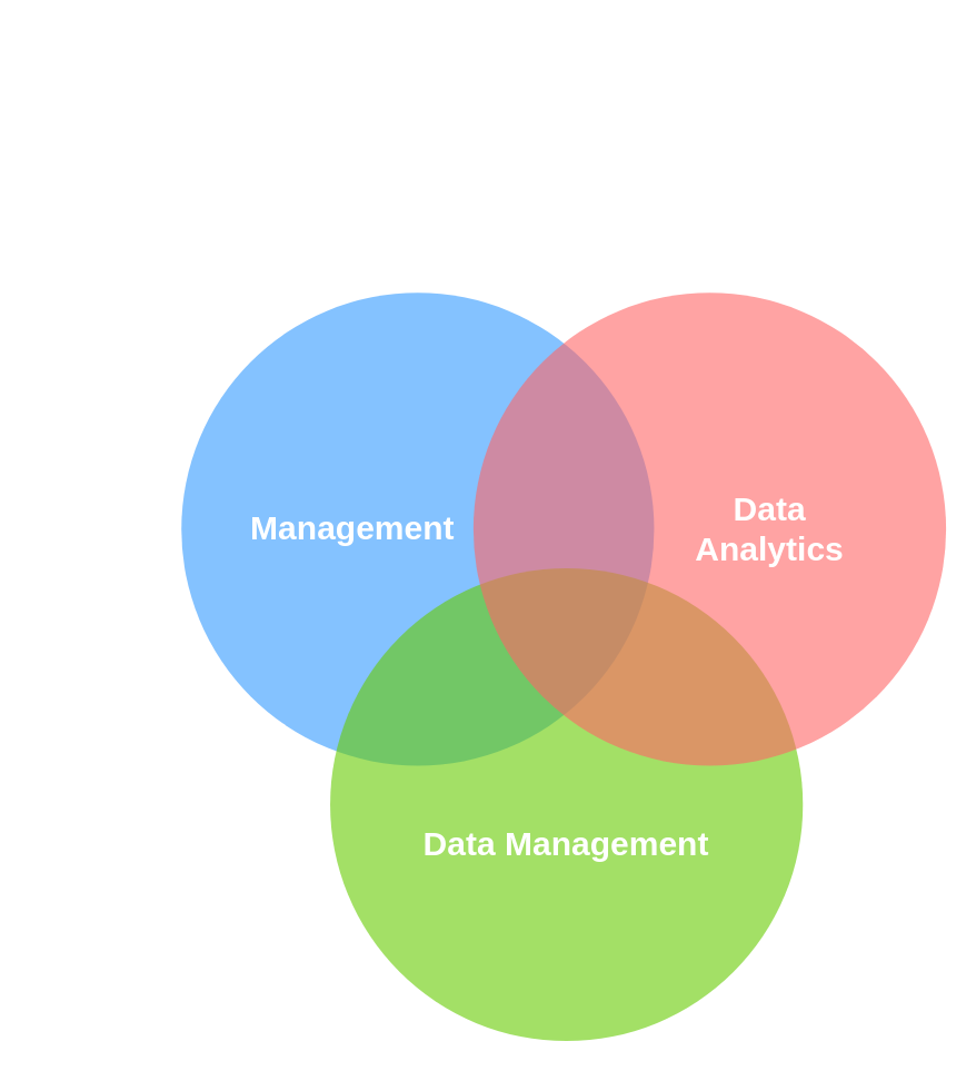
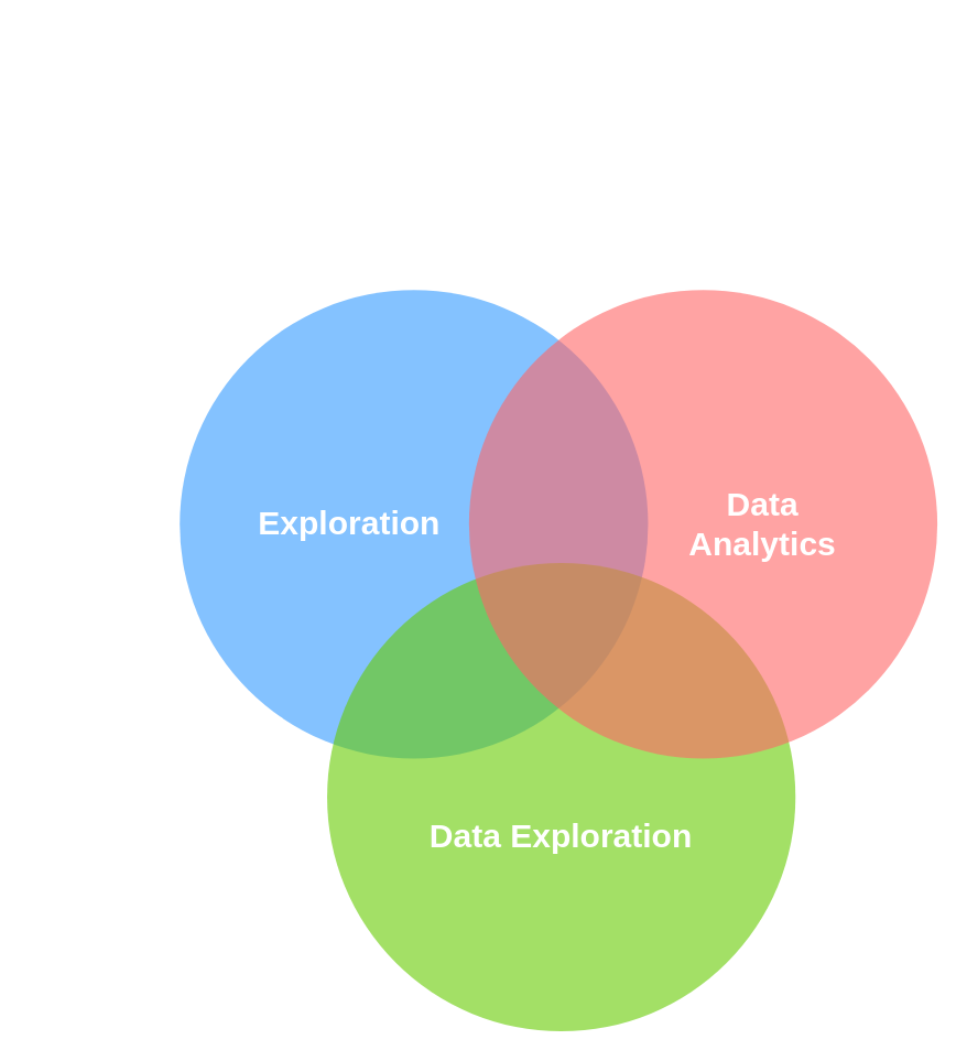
- <mxCell id="3" value="&lt;font color=&quot;#ffffff&quot; style=&quot;font-size: 24px;&quot;&gt;&lt;b&gt;Management&amp;nbsp; &amp;nbsp; &amp;nbsp; &amp;nbsp; &amp;nbsp; &amp;nbsp; &amp;nbsp;&amp;nbsp;&lt;/b&gt;&lt;/font&gt;" style="ellipse;whiteSpace=wrap;html=1;aspect=fixed;fillColor=#3399FF;strokeColor=none;opacity=60;" vertex="1" parent="1"><mxGeometry x="130" y="210" width="340" height="340" as="geometry" /></mxCell>
+ <mxCell id="3" value="&lt;font color=&quot;#ffffff&quot; style=&quot;font-size: 24px;&quot;&gt;&lt;b&gt;Exploration&amp;nbsp; &amp;nbsp; &amp;nbsp; &amp;nbsp; &amp;nbsp; &amp;nbsp; &amp;nbsp;&amp;nbsp;&lt;/b&gt;&lt;/font&gt;" style="ellipse;whiteSpace=wrap;html=1;aspect=fixed;fillColor=#3399FF;strokeColor=none;opacity=60;" vertex="1" parent="1"><mxGeometry x="130" y="210" width="340" height="340" as="geometry" /></mxCell>
- <mxCell id="4" value="&lt;font style=&quot;font-size: 24px;&quot; color=&quot;#ffffff&quot;&gt;&lt;br&gt;&lt;br&gt;&lt;b&gt;Data Management&lt;/b&gt;&lt;/font&gt;" style="ellipse;whiteSpace=wrap;html=1;aspect=fixed;fillColor=#66CC00;strokeColor=none;opacity=60;" vertex="1" parent="1"><mxGeometry x="237" y="408" width="340" height="340" as="geometry" /></mxCell>
+ <mxCell id="4" value="&lt;font style=&quot;font-size: 24px;&quot; color=&quot;#ffffff&quot;&gt;&lt;br&gt;&lt;br&gt;&lt;b&gt;Data Exploration&lt;/b&gt;&lt;/font&gt;" style="ellipse;whiteSpace=wrap;html=1;aspect=fixed;fillColor=#66CC00;strokeColor=none;opacity=60;" vertex="1" parent="1"><mxGeometry x="237" y="408" width="340" height="340" as="geometry" /></mxCell>
